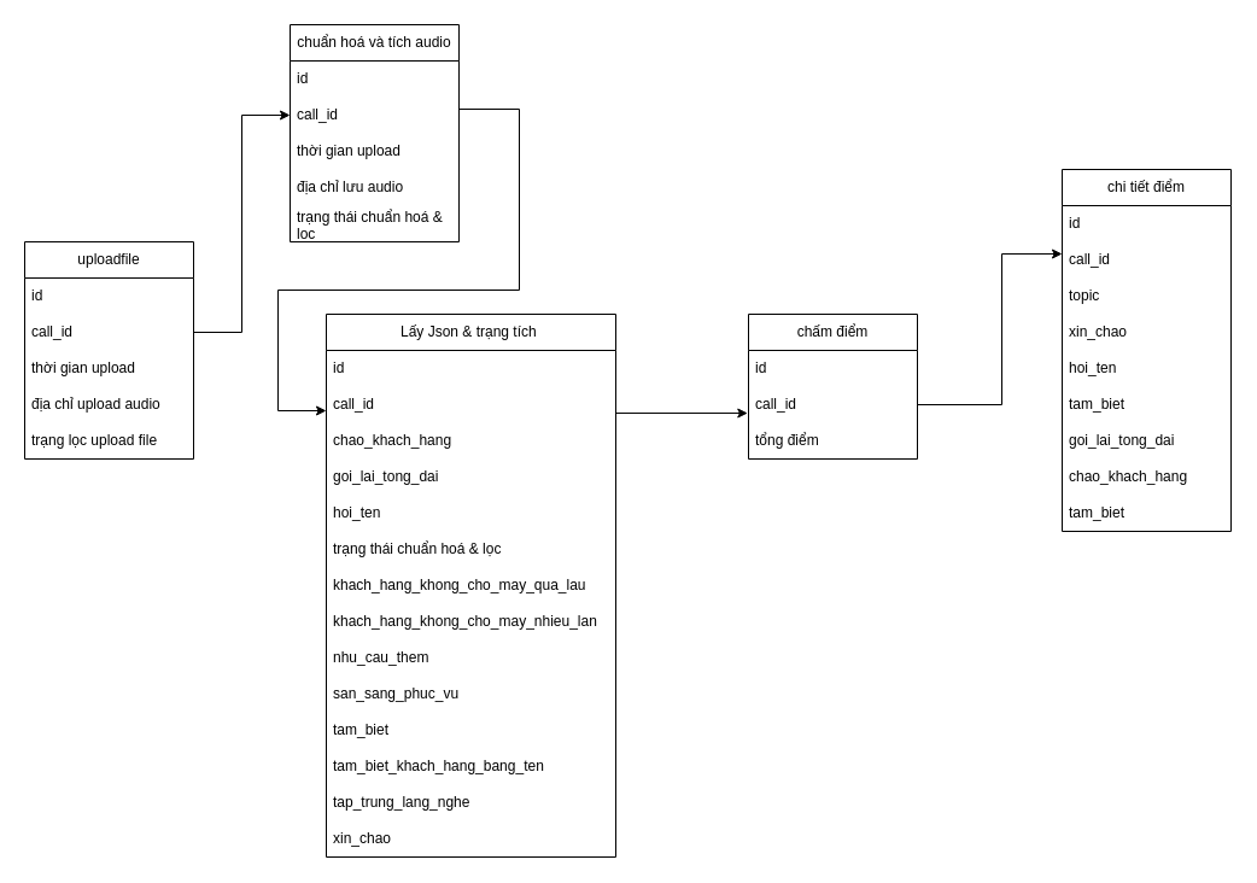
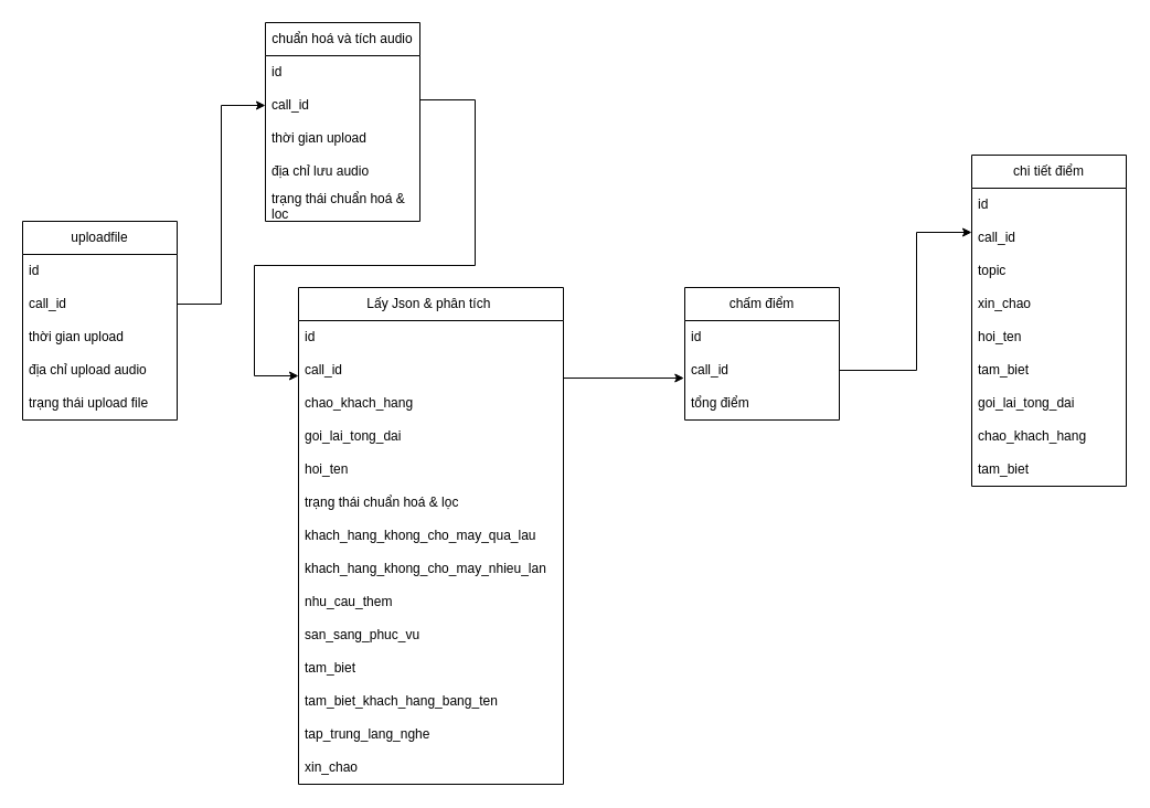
- <mxCell id="15" value="Lấy Json &amp;amp; trạng tích&amp;nbsp;" style="swimlane;fontStyle=0;childLayout=stackLayout;horizontal=1;startSize=30;horizontalStack=0;resizeParent=1;resizeParentMax=0;resizeLast=0;collapsible=1;marginBottom=0;whiteSpace=wrap;html=1;" parent="1" vertex="1"><mxGeometry x="270" y="260" width="240" height="450" as="geometry" /></mxCell>
+ <mxCell id="15" value="Lấy Json &amp;amp; phân tích&amp;nbsp;" style="swimlane;fontStyle=0;childLayout=stackLayout;horizontal=1;startSize=30;horizontalStack=0;resizeParent=1;resizeParentMax=0;resizeLast=0;collapsible=1;marginBottom=0;whiteSpace=wrap;html=1;" parent="1" vertex="1"><mxGeometry x="270" y="260" width="240" height="450" as="geometry" /></mxCell>
- <mxCell id="7" value="trạng lọc upload file" style="text;strokeColor=none;fillColor=none;align=left;verticalAlign=middle;spacingLeft=4;spacingRight=4;overflow=hidden;points=[[0,0.5],[1,0.5]];portConstraint=eastwest;rotatable=0;whiteSpace=wrap;html=1;" parent="2" vertex="1"><mxGeometry y="150" width="140" height="30" as="geometry" /></mxCell>
+ <mxCell id="7" value="trạng thái upload file" style="text;strokeColor=none;fillColor=none;align=left;verticalAlign=middle;spacingLeft=4;spacingRight=4;overflow=hidden;points=[[0,0.5],[1,0.5]];portConstraint=eastwest;rotatable=0;whiteSpace=wrap;html=1;" parent="2" vertex="1"><mxGeometry y="150" width="140" height="30" as="geometry" /></mxCell>
